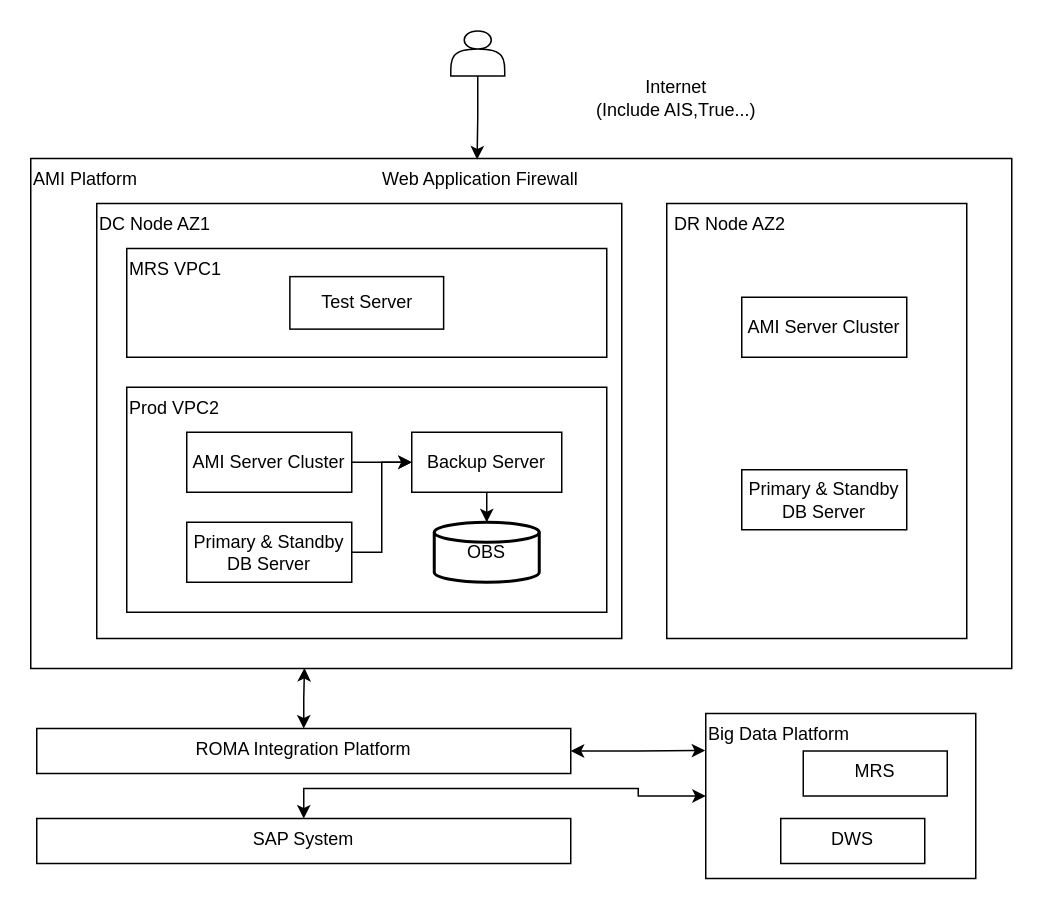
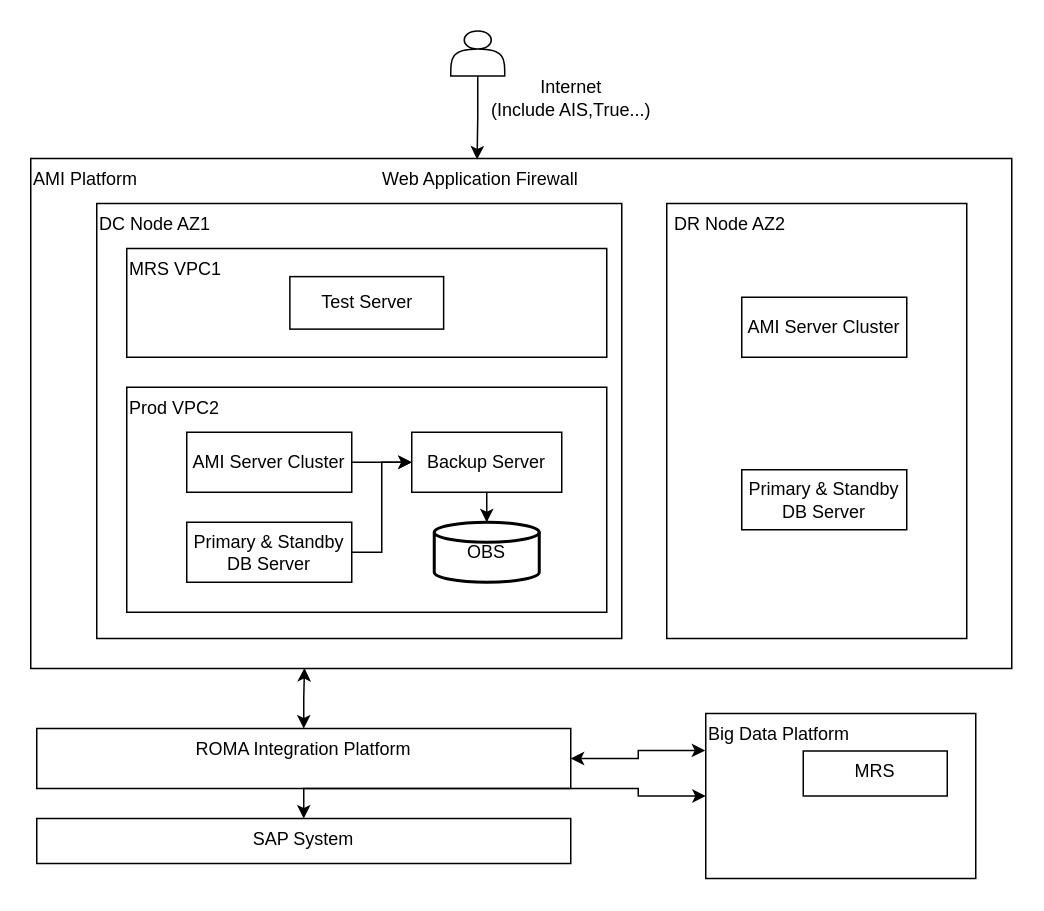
- <mxCell id="28" value="Internet&lt;br&gt;(Include AIS,True...)" style="text;html=1;align=center;verticalAlign=middle;resizable=0;points=[];autosize=1;strokeColor=none;fillColor=none;" vertex="1" parent="1"><mxGeometry x="390" y="50" width="120" height="30" as="geometry" /></mxCell>
+ <mxCell id="28" value="Internet&lt;br&gt;(Include AIS,True...)" style="text;html=1;align=center;verticalAlign=middle;resizable=0;points=[];autosize=1;strokeColor=none;fillColor=none;" vertex="1" parent="1"><mxGeometry x="320" y="50" width="120" height="30" as="geometry" /></mxCell>
- <mxCell id="23" value="ROMA Integration Platform" style="rounded=0;whiteSpace=wrap;html=1;align=center;verticalAlign=top;" vertex="1" parent="1"><mxGeometry x="24" y="485" width="356" height="30" as="geometry" /></mxCell>
+ <mxCell id="23" value="ROMA Integration Platform" style="rounded=0;whiteSpace=wrap;html=1;align=center;verticalAlign=top;" vertex="1" parent="1"><mxGeometry x="24" y="485" width="356" height="40" as="geometry" /></mxCell>
- <mxCell id="27" value="DWS" style="rounded=0;whiteSpace=wrap;html=1;align=center;verticalAlign=top;" vertex="1" parent="1"><mxGeometry x="520" y="545" width="96" height="30" as="geometry" /></mxCell>
